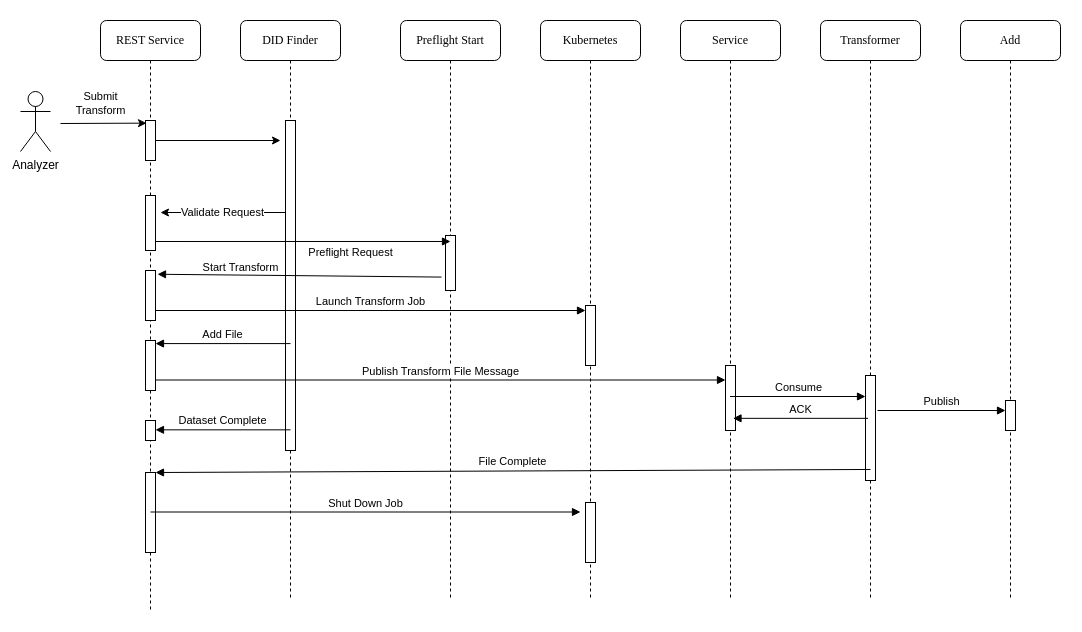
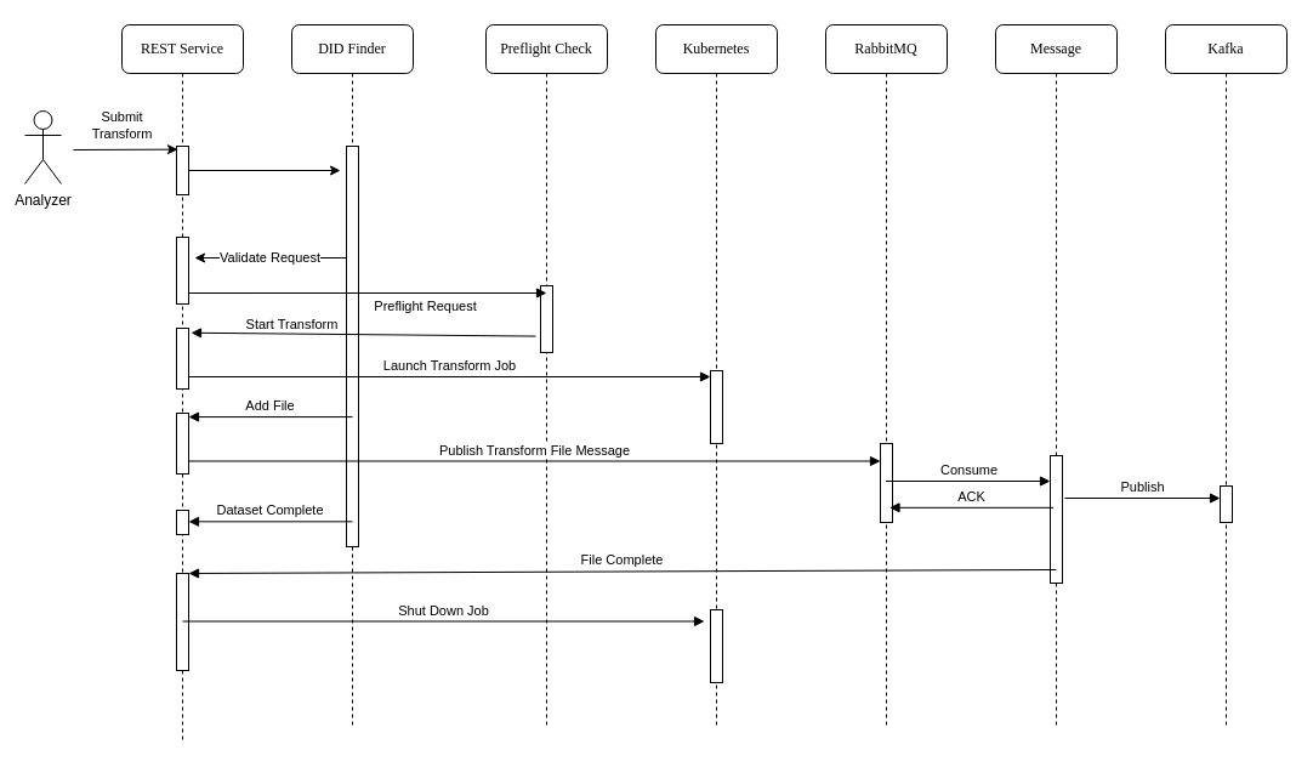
- <mxCell id="4" value="Preflight Start" style="shape=umlLifeline;perimeter=lifelinePerimeter;whiteSpace=wrap;html=1;container=1;collapsible=0;recursiveResize=0;outlineConnect=0;rounded=1;shadow=0;comic=0;labelBackgroundColor=none;strokeColor=#000000;strokeWidth=1;fillColor=#FFFFFF;fontFamily=Verdana;fontSize=12;fontColor=#000000;align=center;" parent="1" vertex="1"><mxGeometry x="400" y="20" width="100" height="580" as="geometry" /></mxCell>
+ <mxCell id="4" value="Preflight Check" style="shape=umlLifeline;perimeter=lifelinePerimeter;whiteSpace=wrap;html=1;container=1;collapsible=0;recursiveResize=0;outlineConnect=0;rounded=1;shadow=0;comic=0;labelBackgroundColor=none;strokeColor=#000000;strokeWidth=1;fillColor=#FFFFFF;fontFamily=Verdana;fontSize=12;fontColor=#000000;align=center;" parent="1" vertex="1"><mxGeometry x="400" y="20" width="100" height="580" as="geometry" /></mxCell>
- <mxCell id="8" value="Service" style="shape=umlLifeline;perimeter=lifelinePerimeter;whiteSpace=wrap;html=1;container=1;collapsible=0;recursiveResize=0;outlineConnect=0;rounded=1;shadow=0;comic=0;labelBackgroundColor=none;strokeColor=#000000;strokeWidth=1;fillColor=#FFFFFF;fontFamily=Verdana;fontSize=12;fontColor=#000000;align=center;" parent="1" vertex="1"><mxGeometry x="680" y="20" width="100" height="580" as="geometry" /></mxCell>
+ <mxCell id="8" value="RabbitMQ" style="shape=umlLifeline;perimeter=lifelinePerimeter;whiteSpace=wrap;html=1;container=1;collapsible=0;recursiveResize=0;outlineConnect=0;rounded=1;shadow=0;comic=0;labelBackgroundColor=none;strokeColor=#000000;strokeWidth=1;fillColor=#FFFFFF;fontFamily=Verdana;fontSize=12;fontColor=#000000;align=center;" parent="1" vertex="1"><mxGeometry x="680" y="20" width="100" height="580" as="geometry" /></mxCell>
- <mxCell id="9" value="Transformer" style="shape=umlLifeline;perimeter=lifelinePerimeter;whiteSpace=wrap;html=1;container=1;collapsible=0;recursiveResize=0;outlineConnect=0;rounded=1;shadow=0;comic=0;labelBackgroundColor=none;strokeColor=#000000;strokeWidth=1;fillColor=#FFFFFF;fontFamily=Verdana;fontSize=12;fontColor=#000000;align=center;" parent="1" vertex="1"><mxGeometry x="820" y="20" width="100" height="580" as="geometry" /></mxCell>
+ <mxCell id="9" value="Message" style="shape=umlLifeline;perimeter=lifelinePerimeter;whiteSpace=wrap;html=1;container=1;collapsible=0;recursiveResize=0;outlineConnect=0;rounded=1;shadow=0;comic=0;labelBackgroundColor=none;strokeColor=#000000;strokeWidth=1;fillColor=#FFFFFF;fontFamily=Verdana;fontSize=12;fontColor=#000000;align=center;" parent="1" vertex="1"><mxGeometry x="820" y="20" width="100" height="580" as="geometry" /></mxCell>
- <mxCell id="10" value="Add" style="shape=umlLifeline;perimeter=lifelinePerimeter;whiteSpace=wrap;html=1;container=1;collapsible=0;recursiveResize=0;outlineConnect=0;rounded=1;shadow=0;comic=0;labelBackgroundColor=none;strokeColor=#000000;strokeWidth=1;fillColor=#FFFFFF;fontFamily=Verdana;fontSize=12;fontColor=#000000;align=center;" parent="1" vertex="1"><mxGeometry x="960" y="20" width="100" height="580" as="geometry" /></mxCell>
+ <mxCell id="10" value="Kafka" style="shape=umlLifeline;perimeter=lifelinePerimeter;whiteSpace=wrap;html=1;container=1;collapsible=0;recursiveResize=0;outlineConnect=0;rounded=1;shadow=0;comic=0;labelBackgroundColor=none;strokeColor=#000000;strokeWidth=1;fillColor=#FFFFFF;fontFamily=Verdana;fontSize=12;fontColor=#000000;align=center;" parent="1" vertex="1"><mxGeometry x="960" y="20" width="100" height="580" as="geometry" /></mxCell>
